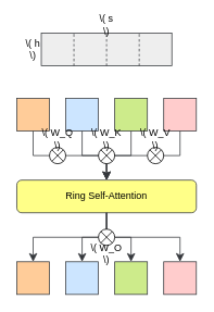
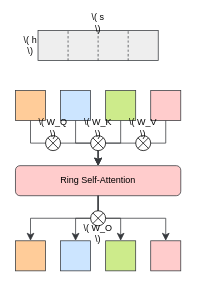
- <mxCell id="12" value="Ring Self-Attention" style="rounded=1;whiteSpace=wrap;html=1;fillColor=#ffff88;strokeColor=#36393d;" vertex="1" parent="1"><mxGeometry x="20" y="220" width="220" height="40" as="geometry" /></mxCell>
+ <mxCell id="12" value="Ring Self-Attention" style="rounded=1;whiteSpace=wrap;html=1;fillColor=#ffcccc;strokeColor=#36393d;" vertex="1" parent="1"><mxGeometry x="20" y="220" width="220" height="40" as="geometry" /></mxCell>
